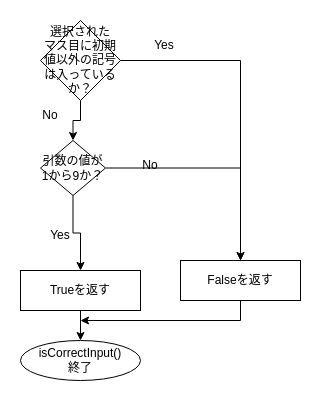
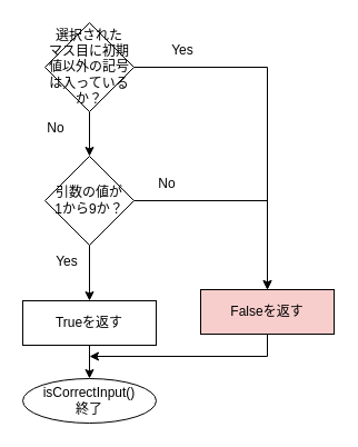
- <mxCell id="12" style="edgeStyle=orthogonalEdgeStyle;rounded=0;orthogonalLoop=1;jettySize=auto;html=1;endArrow=open;" edge="1" parent="1" source="14" target="8"><mxGeometry relative="1" as="geometry" /></mxCell>
+ <mxCell id="12" style="edgeStyle=orthogonalEdgeStyle;rounded=0;orthogonalLoop=1;jettySize=auto;html=1;" edge="1" parent="1" source="14" target="8"><mxGeometry relative="1" as="geometry" /></mxCell>
- <mxCell id="4" value="引数の値が&lt;br&gt;1から9か？" style="rhombus;whiteSpace=wrap;html=1;" parent="1" vertex="1"><mxGeometry x="40" y="140" width="65" height="55" as="geometry" /></mxCell>
+ <mxCell id="4" value="引数の値が&lt;br&gt;1から9か？" style="rhombus;whiteSpace=wrap;html=1;" parent="1" vertex="1"><mxGeometry x="40" y="140" width="80" height="80" as="geometry" /></mxCell>
- <mxCell id="8" value="Falseを返す" style="rounded=0;whiteSpace=wrap;html=1;" parent="1" vertex="1"><mxGeometry x="180" y="260" width="120" height="40" as="geometry" /></mxCell>
+ <mxCell id="8" value="Falseを返す" style="rounded=0;whiteSpace=wrap;html=1;fillColor=#f8cecc;" parent="1" vertex="1"><mxGeometry x="180" y="260" width="120" height="40" as="geometry" /></mxCell>
